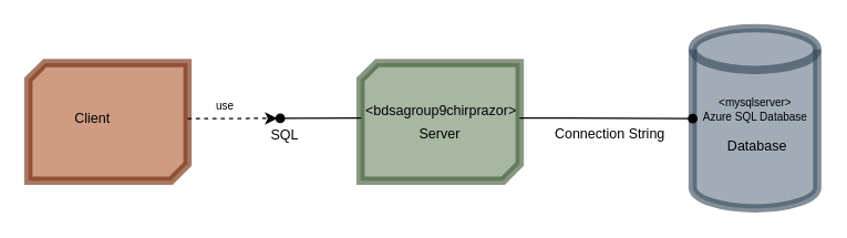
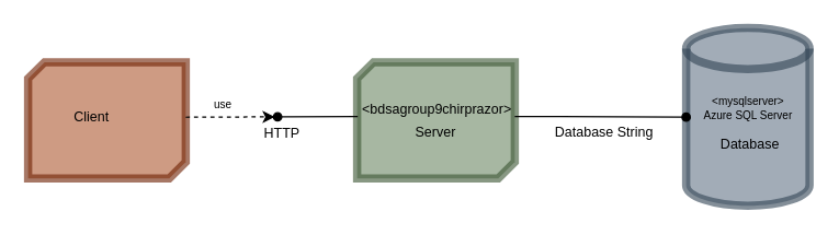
- <mxCell id="12" value="&amp;lt;mysqlserver&amp;gt;&lt;br style=&quot;font-size: 8px;&quot;&gt;Azure SQL Database" style="text;html=1;align=center;verticalAlign=middle;resizable=0;points=[];autosize=1;strokeColor=none;fillColor=none;fontSize=8;" parent="1" vertex="1"><mxGeometry x="500" y="64" width="90" height="30" as="geometry" /></mxCell>
+ <mxCell id="12" value="&amp;lt;mysqlserver&amp;gt;&lt;br style=&quot;font-size: 8px;&quot;&gt;Azure SQL Server" style="text;html=1;align=center;verticalAlign=middle;resizable=0;points=[];autosize=1;strokeColor=none;fillColor=none;fontSize=8;" parent="1" vertex="1"><mxGeometry x="500" y="64" width="90" height="30" as="geometry" /></mxCell>
- <mxCell id="15" value="Connection String" style="text;html=1;align=center;verticalAlign=middle;resizable=0;points=[];autosize=1;strokeColor=none;fillColor=none;fontSize=10;" parent="1" vertex="1"><mxGeometry x="390" y="81" width="100" height="30" as="geometry" /></mxCell>
+ <mxCell id="15" value="Database String" style="text;html=1;align=center;verticalAlign=middle;resizable=0;points=[];autosize=1;strokeColor=none;fillColor=none;fontSize=10;" parent="1" vertex="1"><mxGeometry x="390" y="81" width="100" height="30" as="geometry" /></mxCell>
- <mxCell id="8" value="SQL" style="text;html=1;align=center;verticalAlign=middle;resizable=0;points=[];autosize=1;strokeColor=none;fillColor=none;fontSize=10;" parent="1" vertex="1"><mxGeometry x="180" y="82" width="50" height="30" as="geometry" /></mxCell>
+ <mxCell id="8" value="HTTP" style="text;html=1;align=center;verticalAlign=middle;resizable=0;points=[];autosize=1;strokeColor=none;fillColor=none;fontSize=10;" parent="1" vertex="1"><mxGeometry x="180" y="82" width="50" height="30" as="geometry" /></mxCell>
